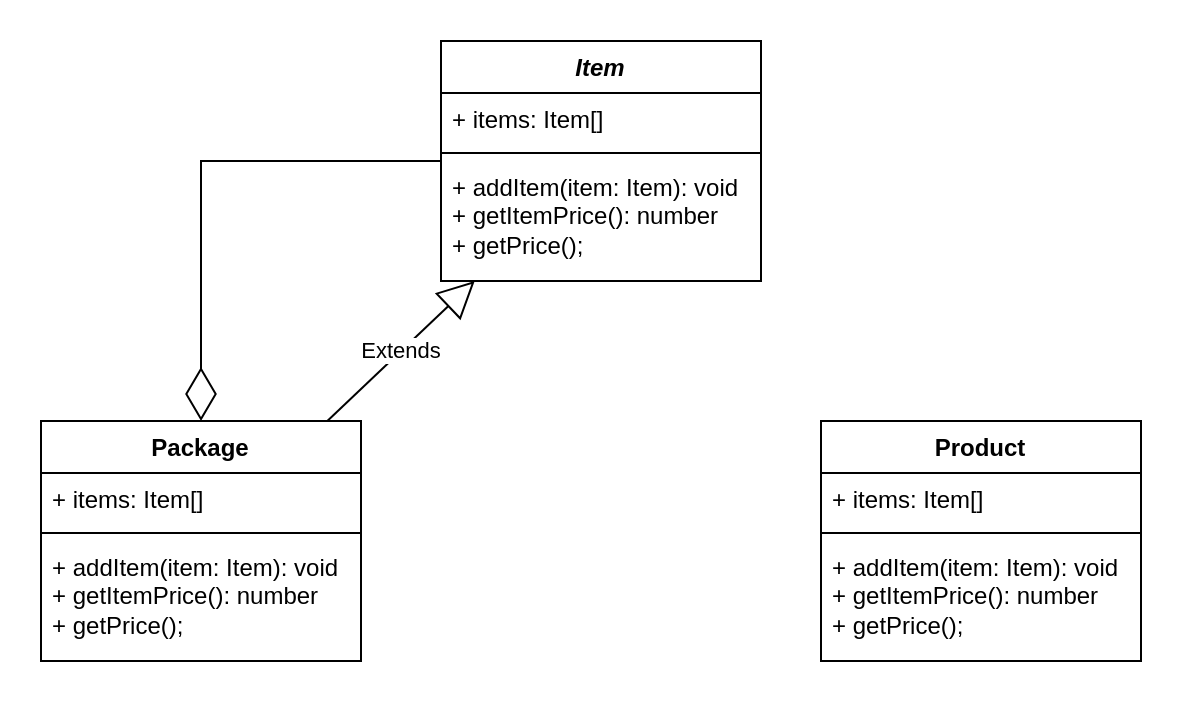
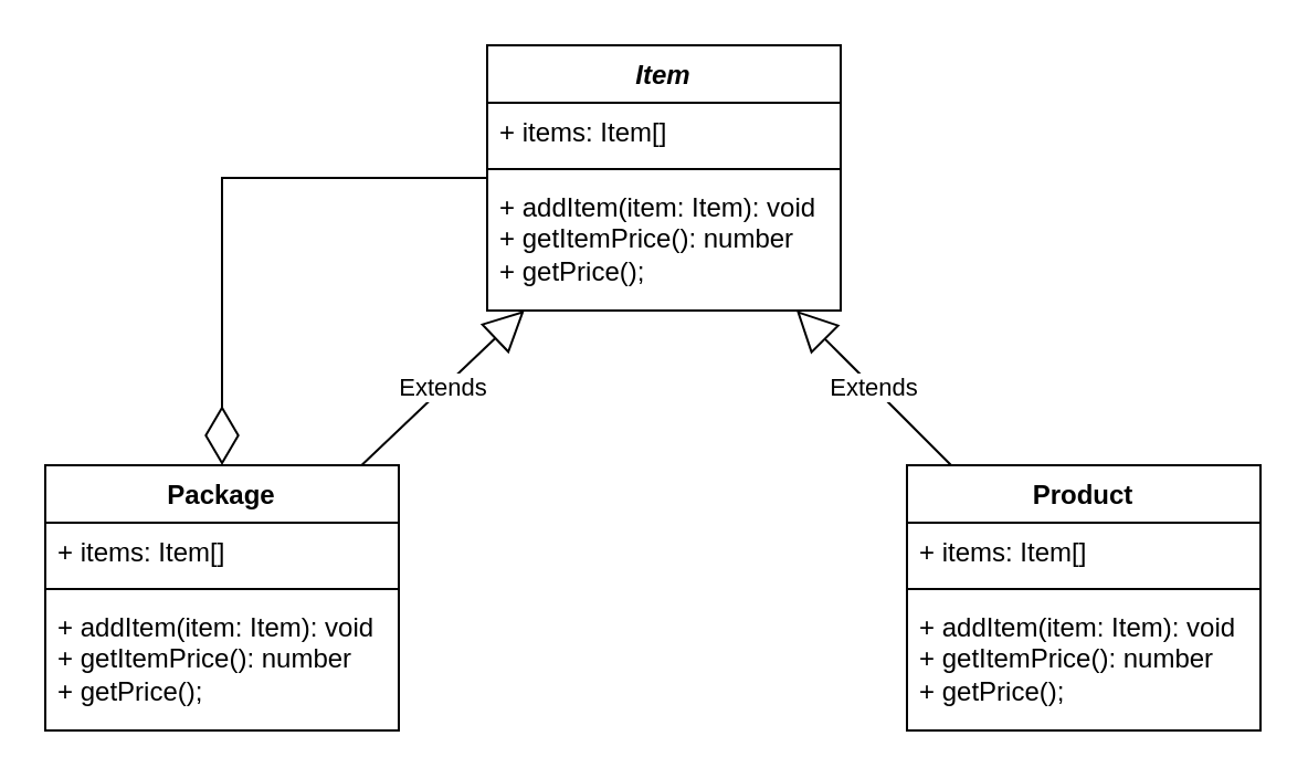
+ <mxCell id="15" value="Extends" style="endArrow=block;endSize=16;endFill=0;html=1;rounded=0;" parent="1" source="10" target="2" edge="1"><mxGeometry width="160" relative="1" as="geometry"><mxPoint x="220" y="420" as="sourcePoint" /><mxPoint x="380" y="420" as="targetPoint" /></mxGeometry></mxCell>
